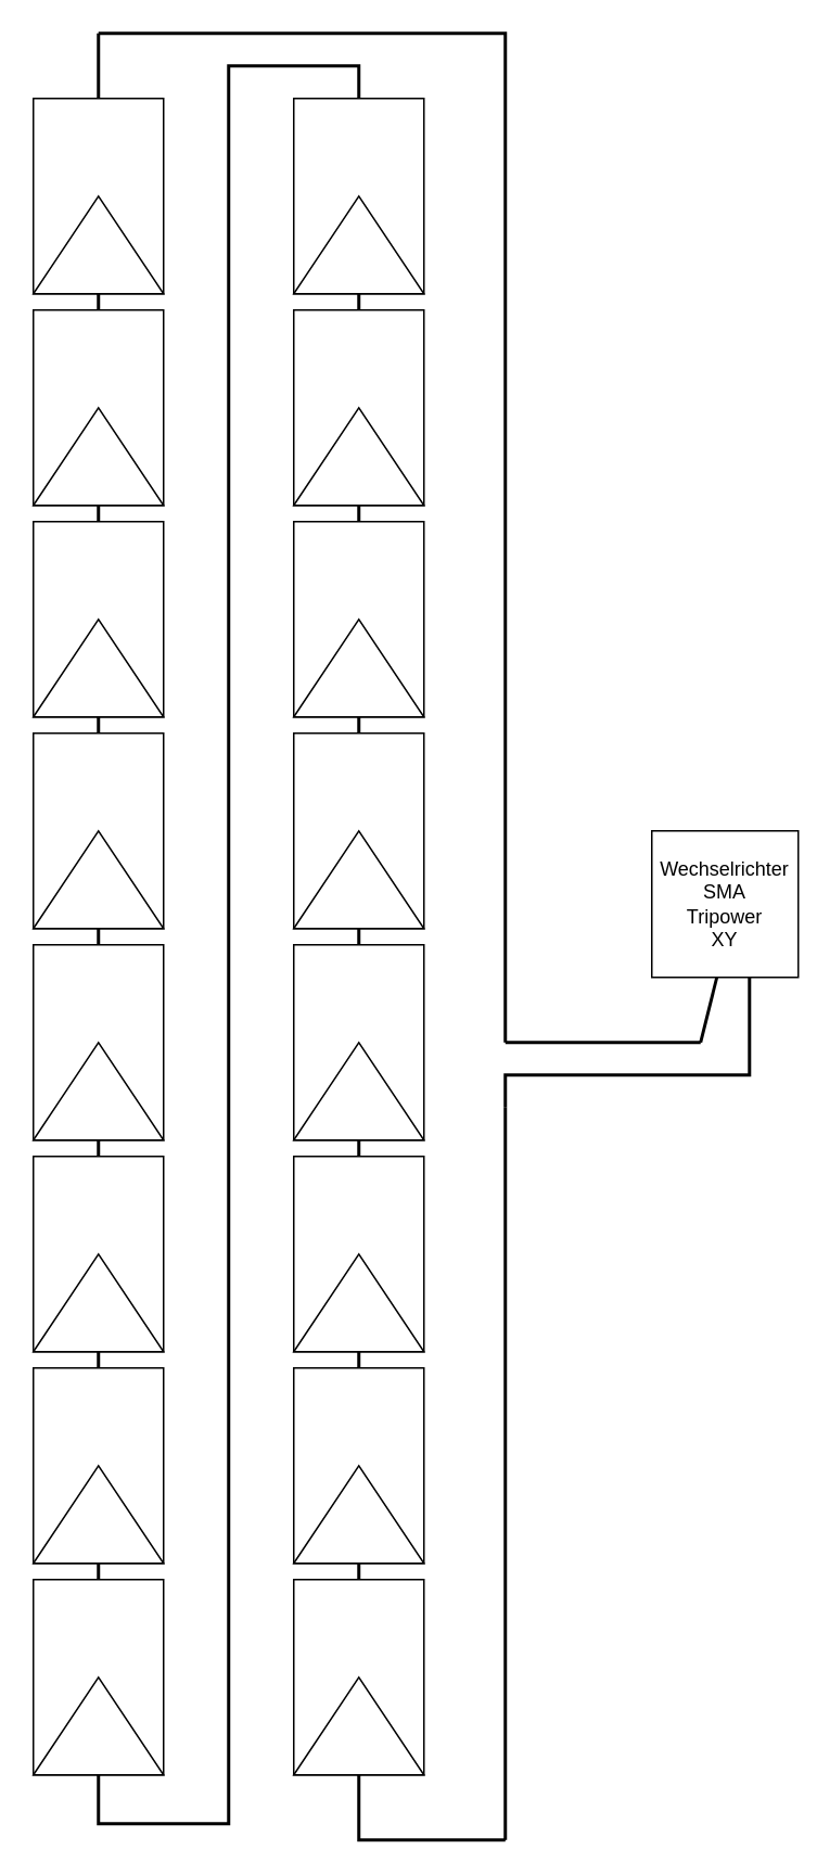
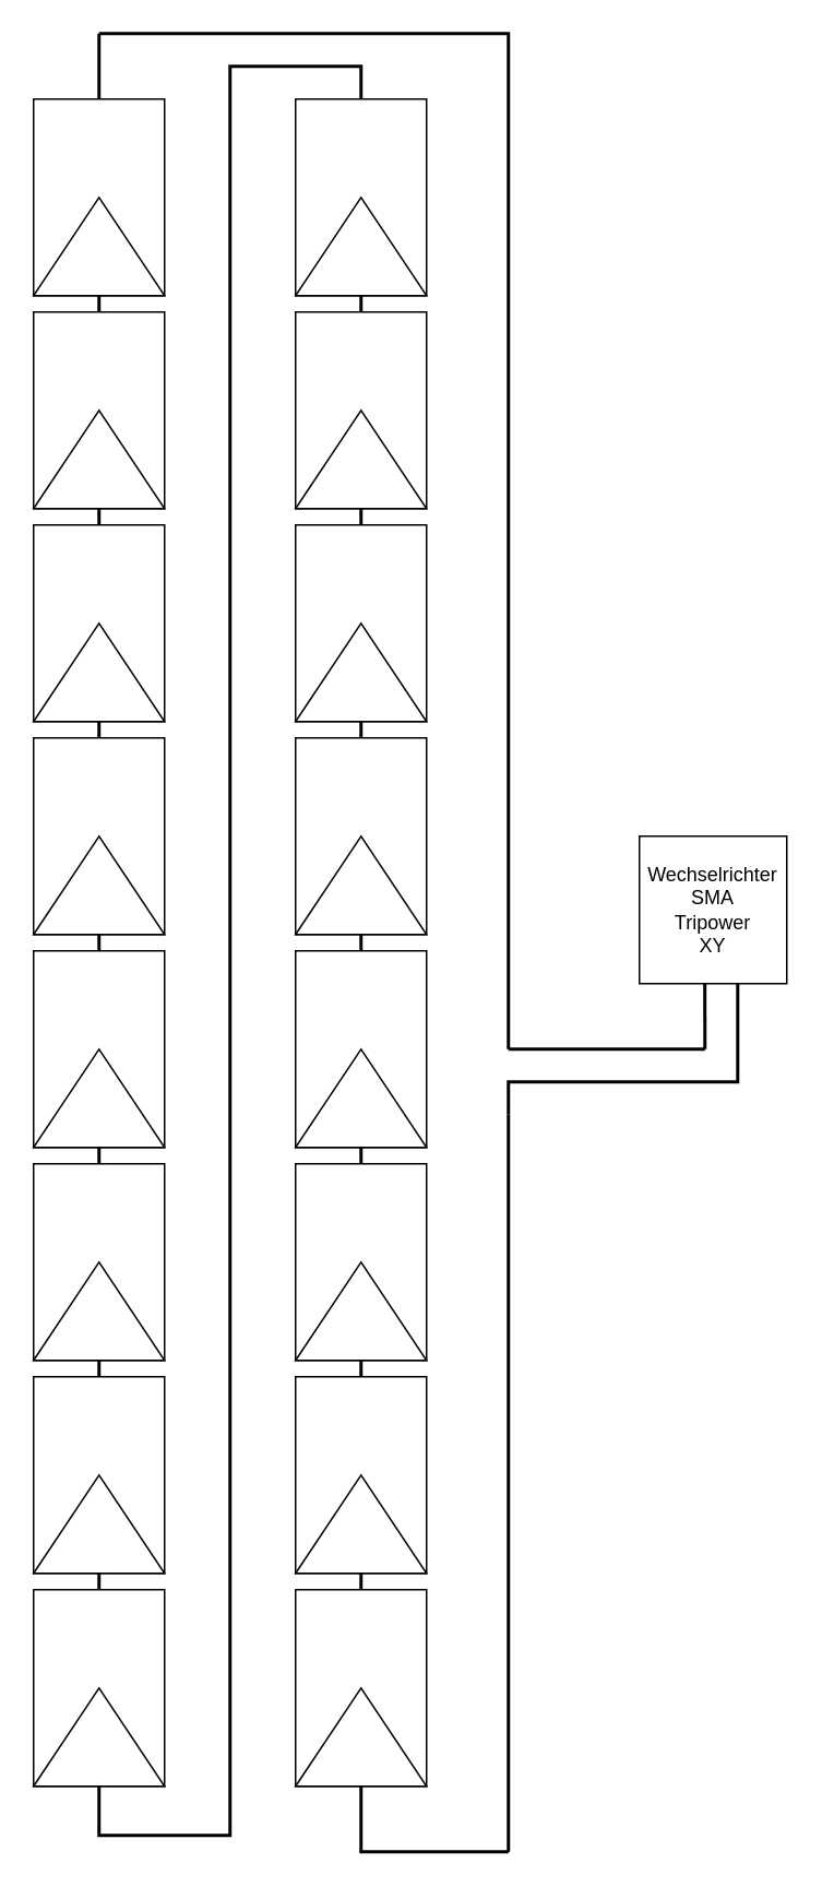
- <mxCell id="69" value="&lt;div&gt;Wechselrichter&lt;/div&gt;&lt;div&gt;SMA&lt;/div&gt;&lt;div&gt;Tripower&lt;/div&gt;&lt;div&gt;XY&lt;br&gt;&lt;/div&gt;" style="whiteSpace=wrap;html=1;aspect=fixed;" parent="1" vertex="1"><mxGeometry x="400" y="510" width="90" height="90" as="geometry" /></mxCell>
+ <mxCell id="69" value="&lt;div&gt;Wechselrichter&lt;/div&gt;&lt;div&gt;SMA&lt;/div&gt;&lt;div&gt;Tripower&lt;/div&gt;&lt;div&gt;XY&lt;br&gt;&lt;/div&gt;" style="whiteSpace=wrap;html=1;aspect=fixed;" parent="1" vertex="1"><mxGeometry x="390" y="510" width="90" height="90" as="geometry" /></mxCell>
